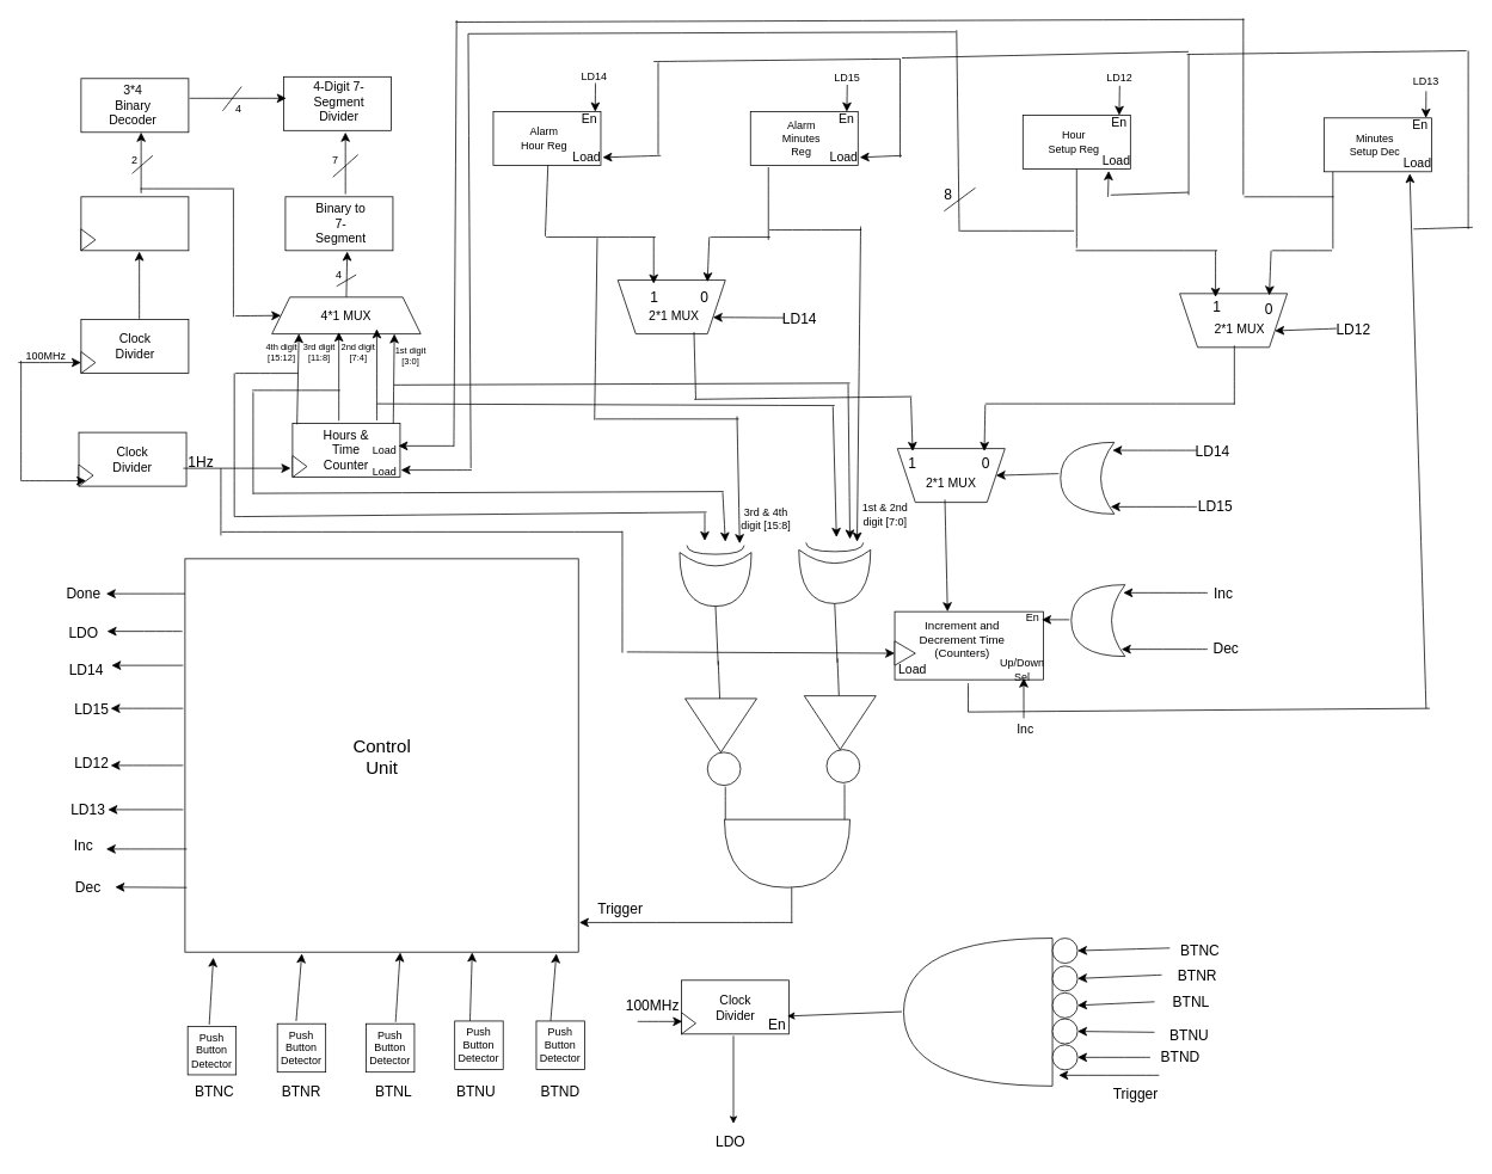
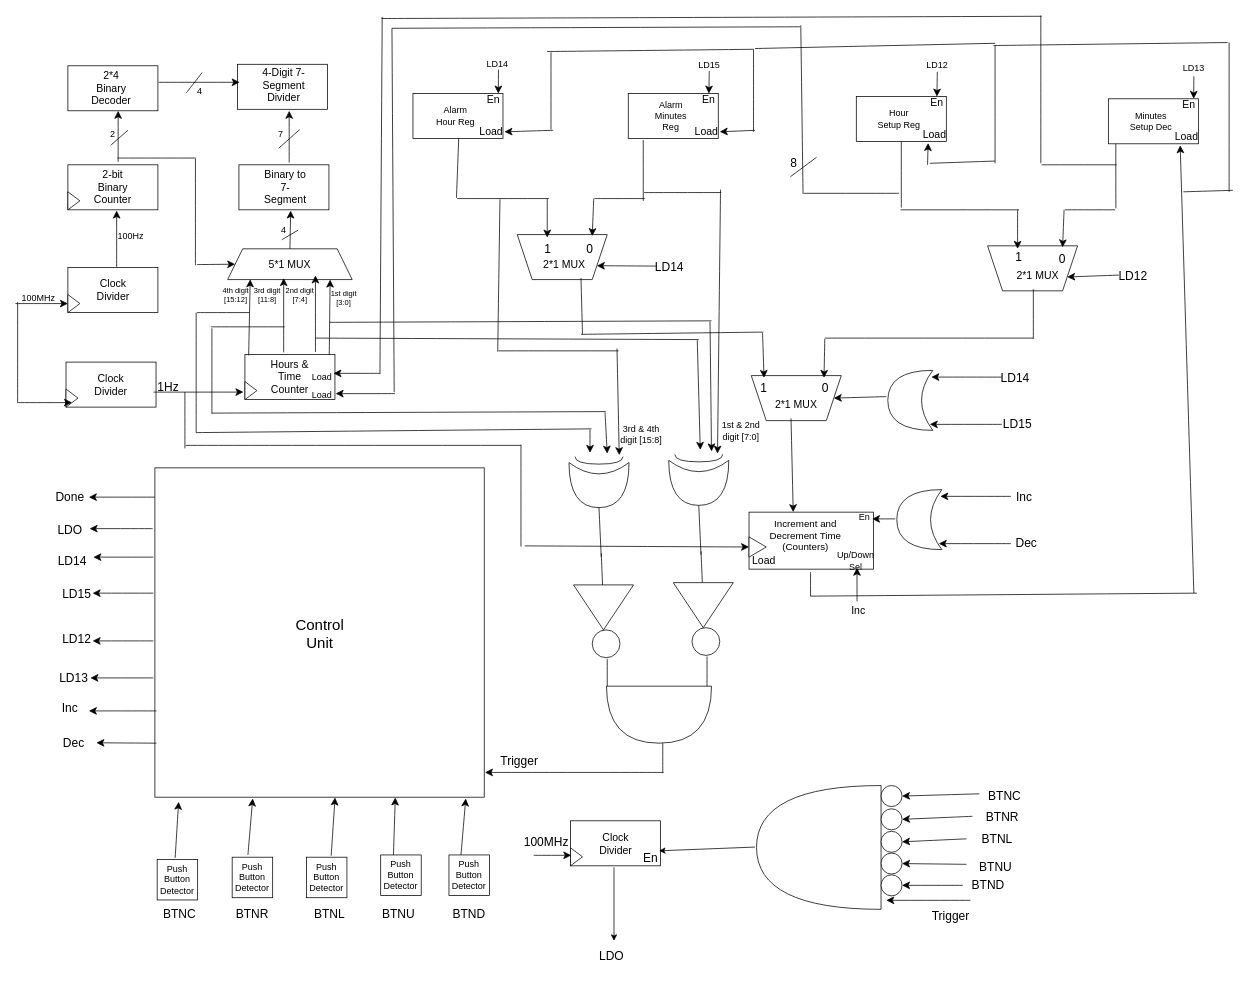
- <mxCell id="14" value="3*4 Binary Decoder" style="text;strokeColor=none;fillColor=none;html=1;align=center;verticalAlign=middle;whiteSpace=wrap;rounded=0;fontSize=14;" vertex="1" parent="1"><mxGeometry x="117.5" y="102" width="60" height="30" as="geometry" /></mxCell>
+ <mxCell id="14" value="2*4 Binary Decoder" style="text;strokeColor=none;fillColor=none;html=1;align=center;verticalAlign=middle;whiteSpace=wrap;rounded=0;fontSize=14;" vertex="1" parent="1"><mxGeometry x="117.5" y="102" width="60" height="30" as="geometry" /></mxCell>
+ <mxCell id="13" value="2-bit Binary Counter" style="text;strokeColor=none;fillColor=none;html=1;align=center;verticalAlign=middle;whiteSpace=wrap;rounded=0;fontSize=14;" vertex="1" parent="1"><mxGeometry x="120" y="234" width="60" height="30" as="geometry" /></mxCell>
+ <mxCell id="33" value="100Hz" style="text;strokeColor=none;fillColor=none;html=1;align=center;verticalAlign=middle;whiteSpace=wrap;rounded=0;fontSize=12;" vertex="1" parent="1"><mxGeometry x="144" y="299" width="60" height="30" as="geometry" /></mxCell>
- <mxCell id="17" value="4*1 MUX" style="text;strokeColor=none;fillColor=none;html=1;align=center;verticalAlign=middle;whiteSpace=wrap;rounded=0;fontSize=14;" vertex="1" parent="1"><mxGeometry x="356" y="336.5" width="60" height="30" as="geometry" /></mxCell>
+ <mxCell id="17" value="5*1 MUX" style="text;strokeColor=none;fillColor=none;html=1;align=center;verticalAlign=middle;whiteSpace=wrap;rounded=0;fontSize=14;" vertex="1" parent="1"><mxGeometry x="356" y="336.5" width="60" height="30" as="geometry" /></mxCell>
